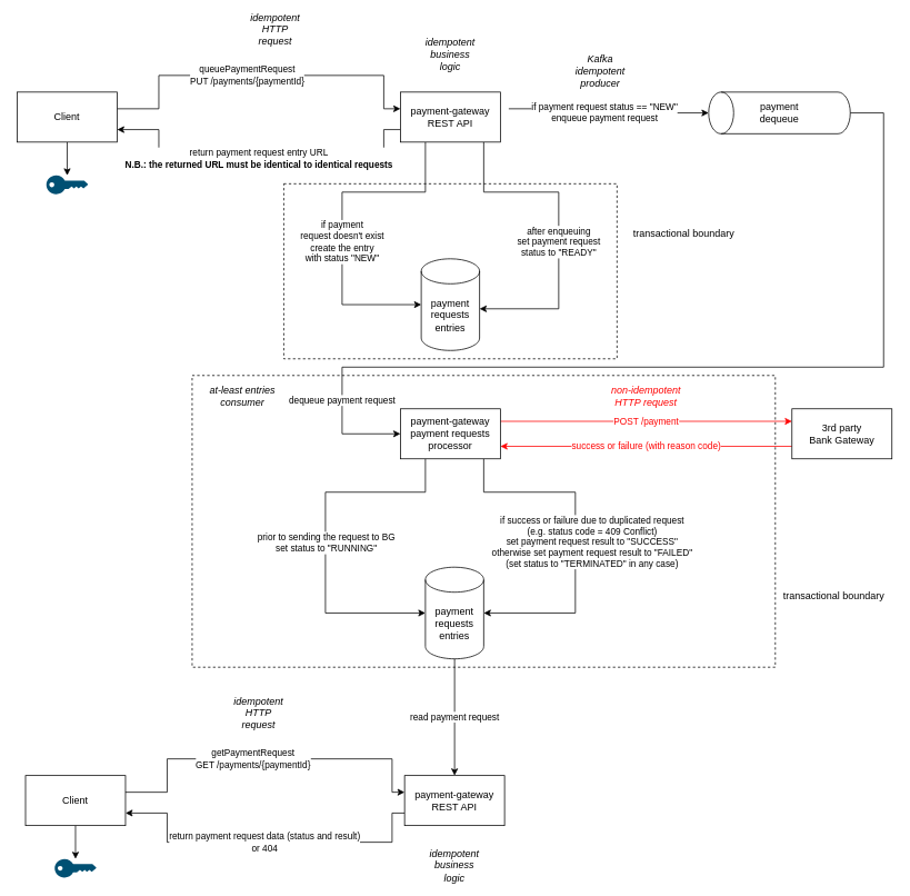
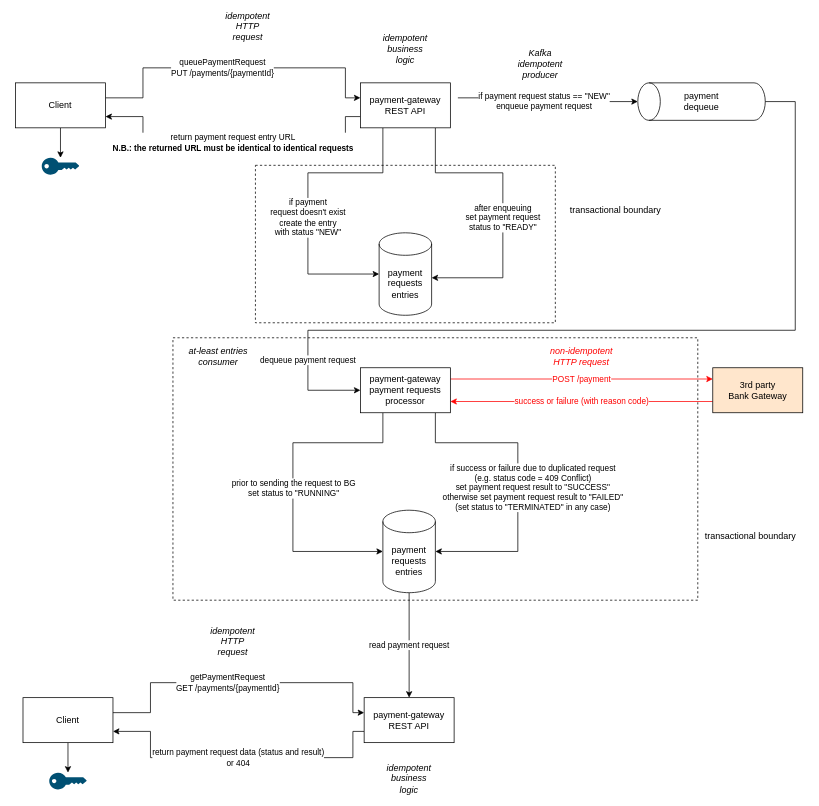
- <mxCell id="25" value="3rd party&lt;br&gt;Bank Gateway" style="rounded=0;whiteSpace=wrap;html=1;" vertex="1" parent="1"><mxGeometry x="950" y="490" width="120" height="60" as="geometry" /></mxCell>
+ <mxCell id="25" value="3rd party&lt;br&gt;Bank Gateway" style="rounded=0;whiteSpace=wrap;html=1;fillColor=#ffe6cc;" vertex="1" parent="1"><mxGeometry x="950" y="490" width="120" height="60" as="geometry" /></mxCell>
